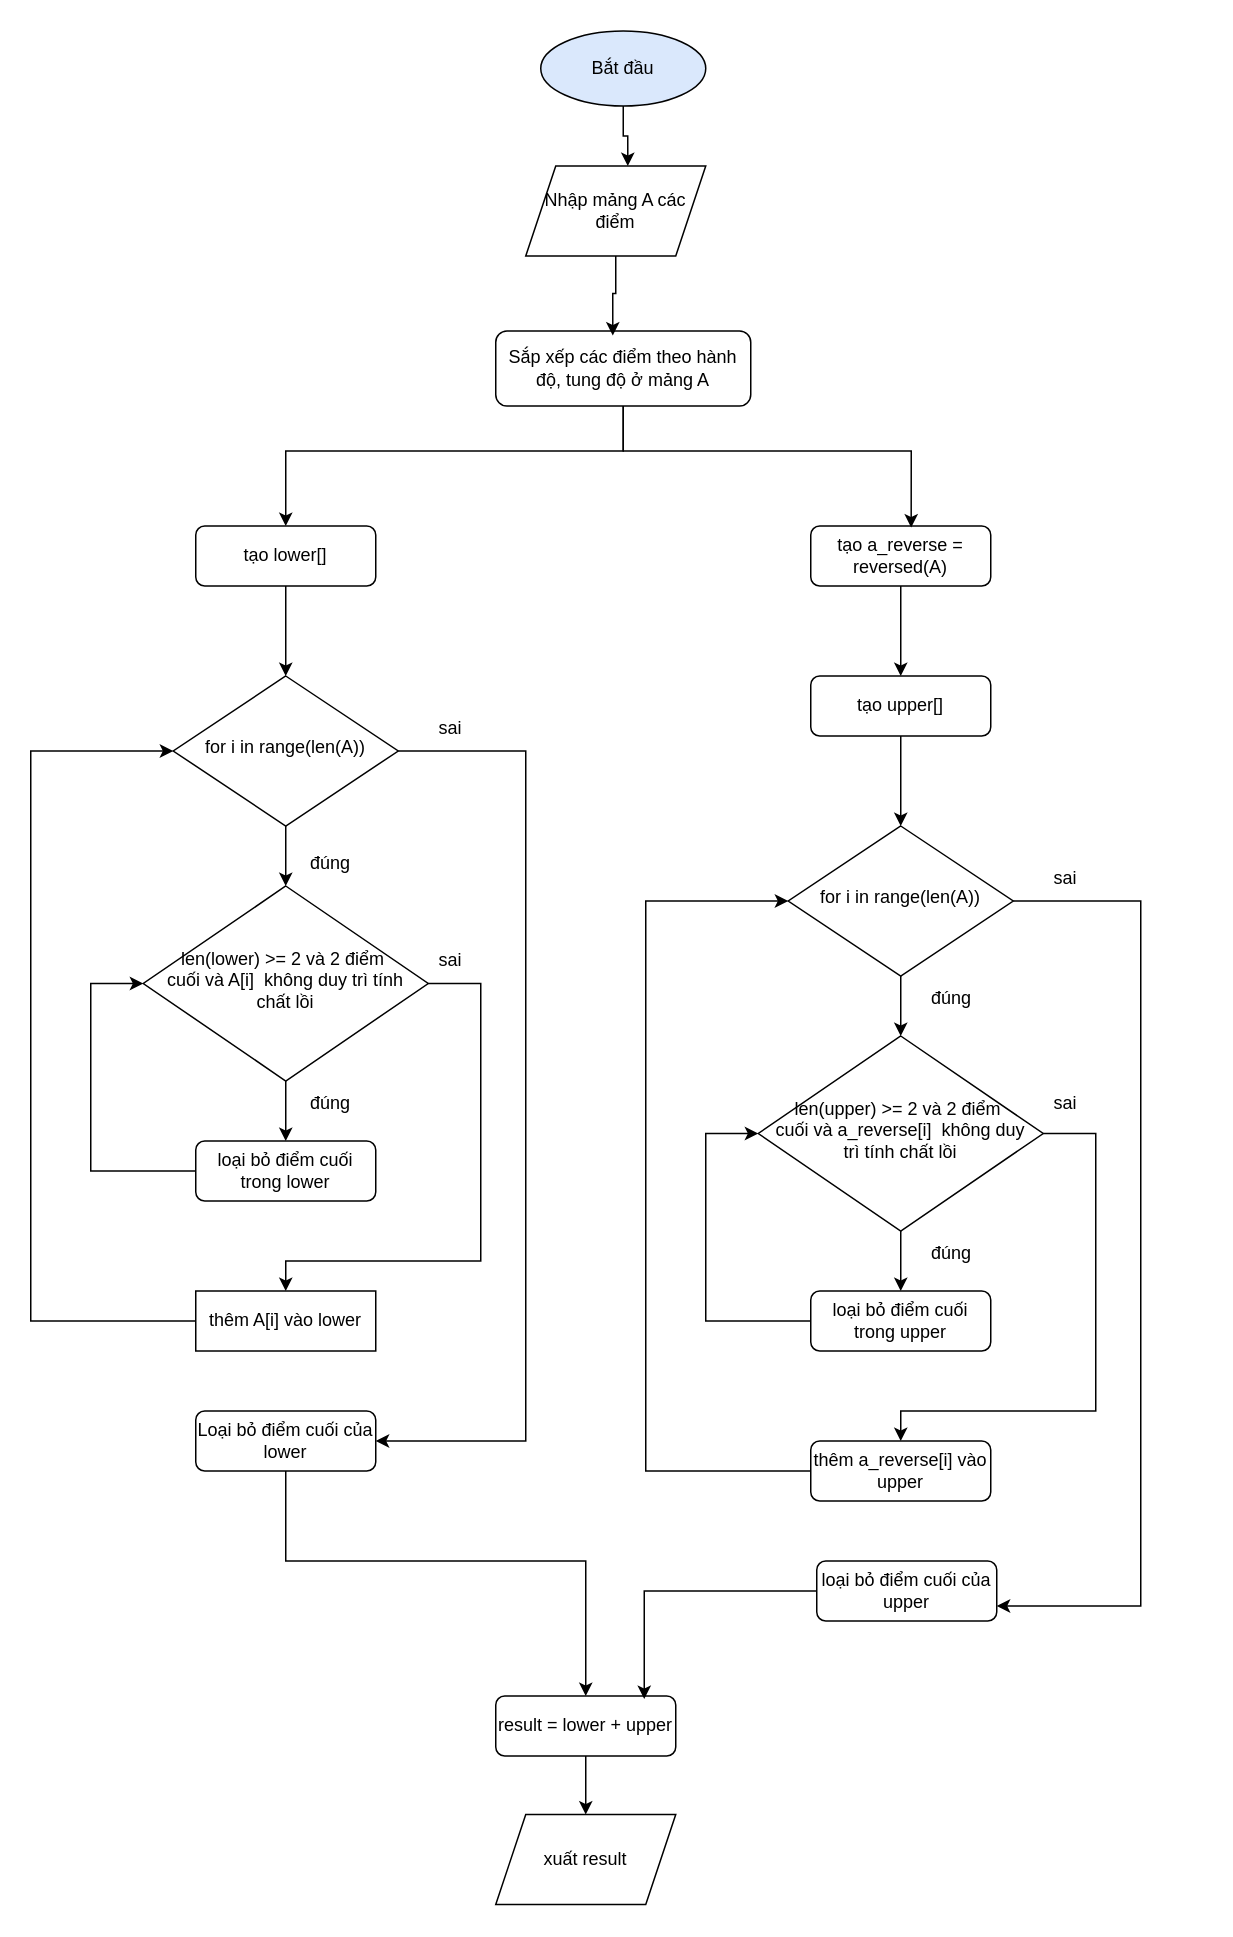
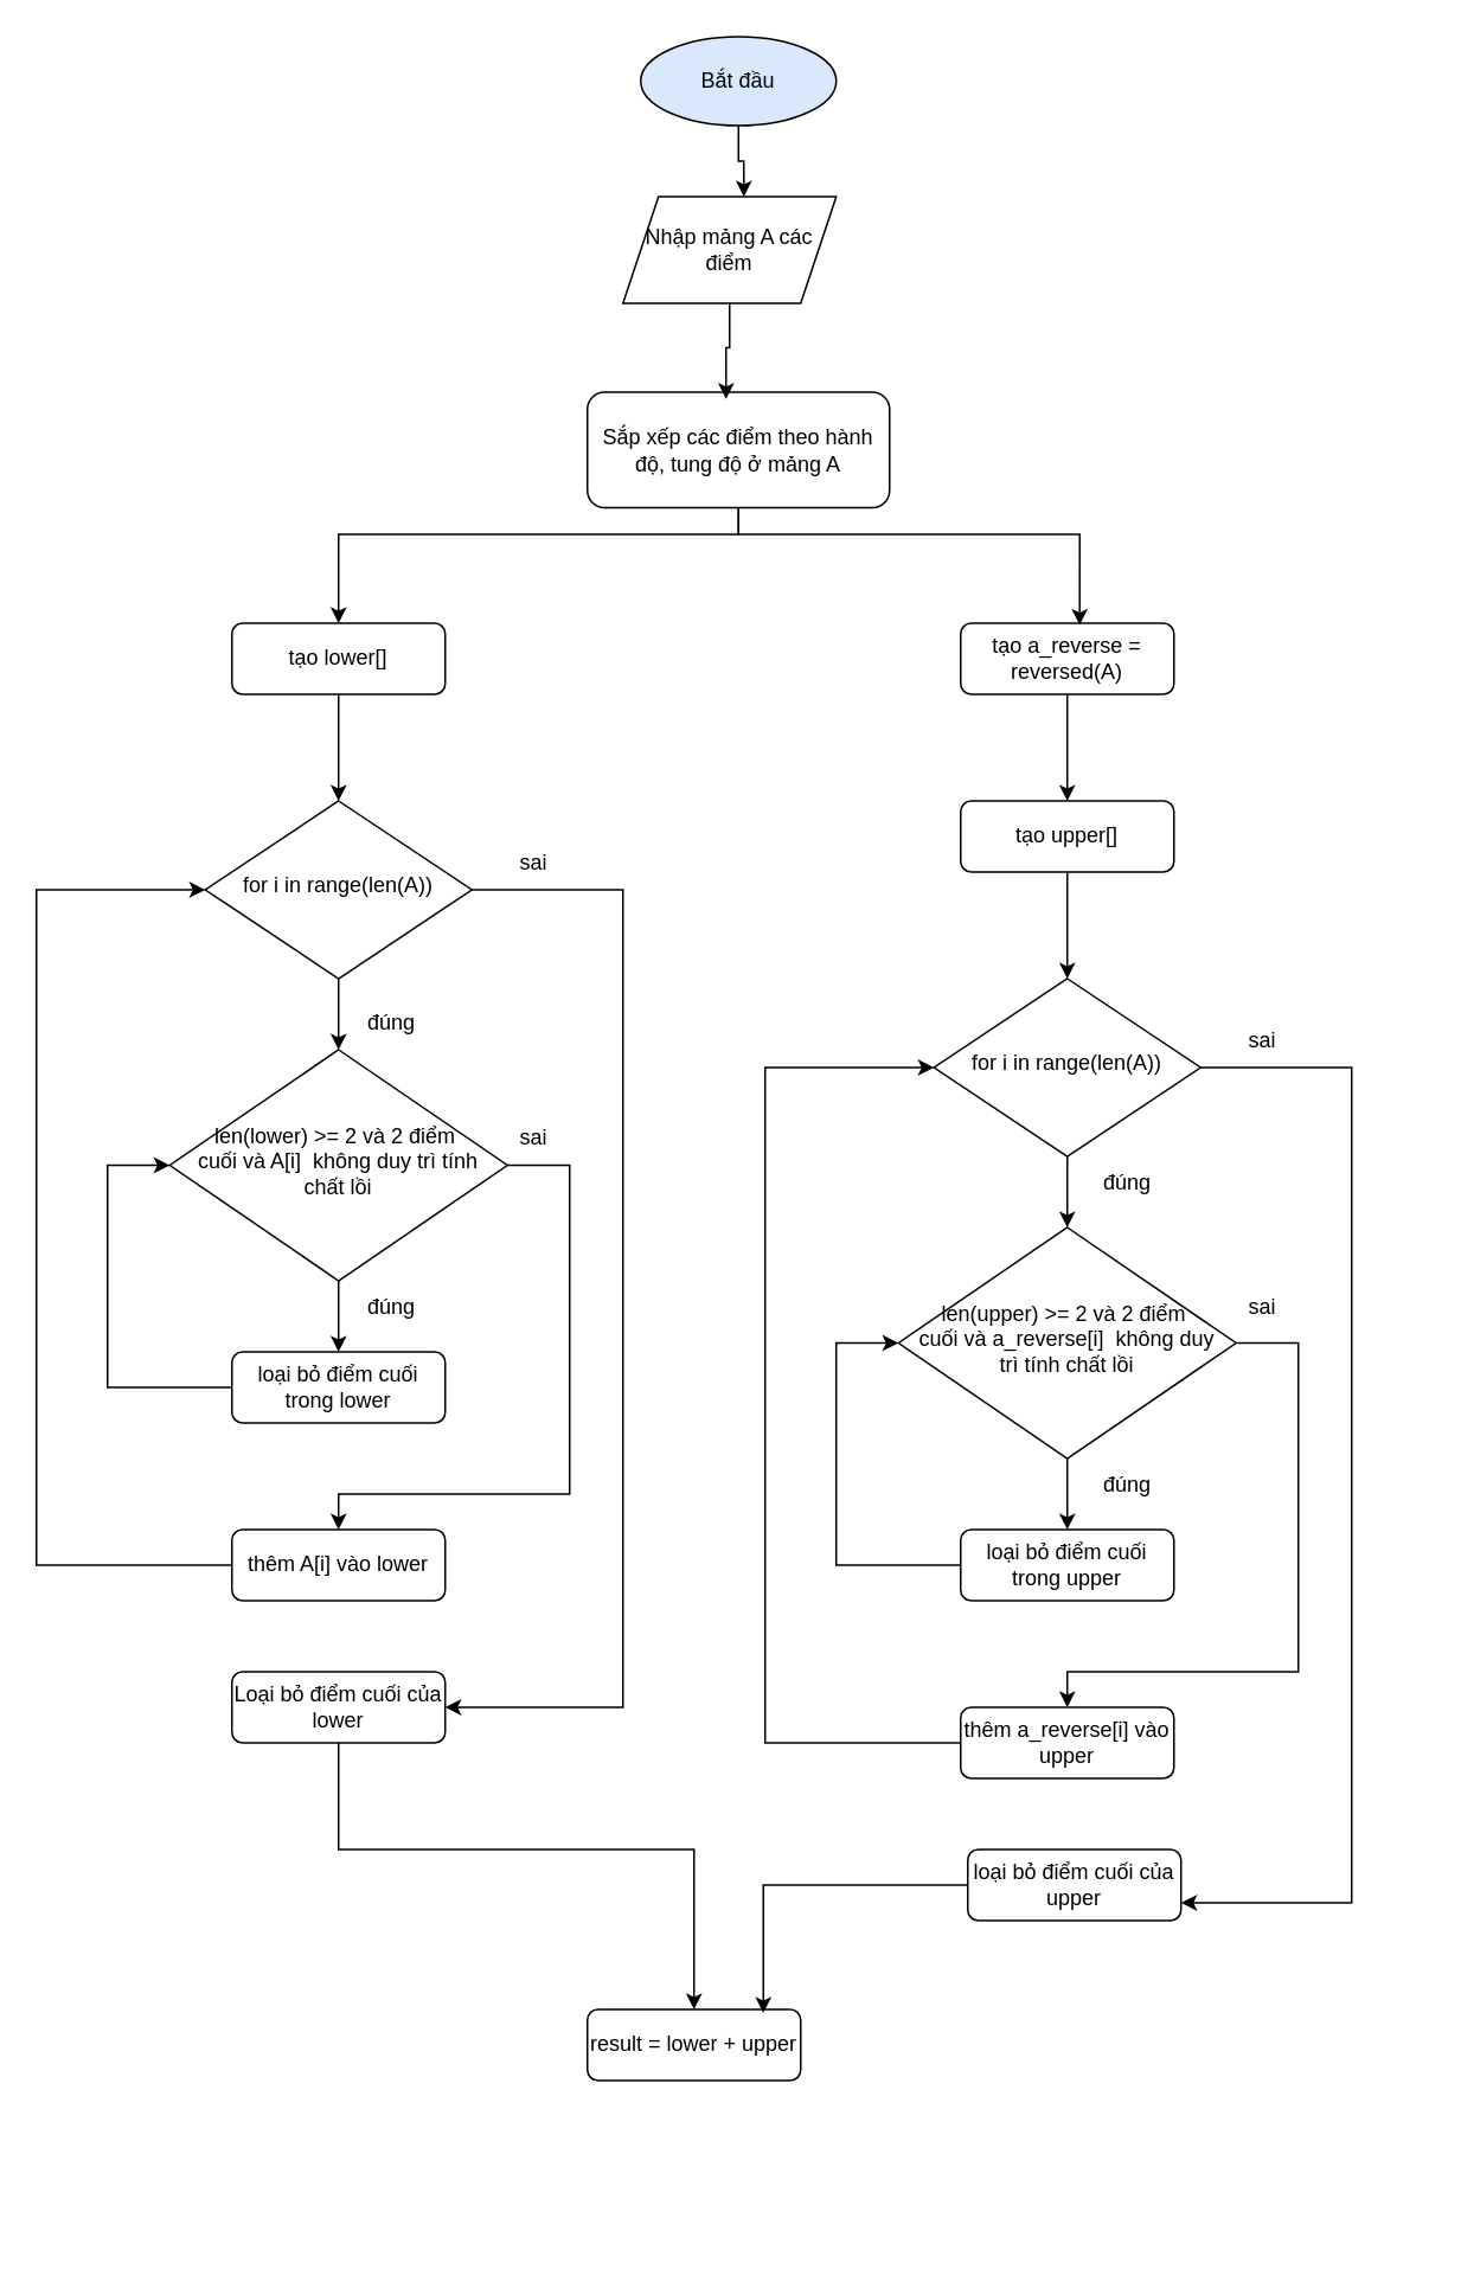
- <mxCell id="3" value="Sắp xếp các điểm theo hành độ, tung độ ở mảng A" style="rounded=1;whiteSpace=wrap;html=1;fontSize=12;glass=0;strokeWidth=1;shadow=0;" parent="1" vertex="1"><mxGeometry x="330" y="220" width="170" height="50" as="geometry" /></mxCell>
+ <mxCell id="3" value="Sắp xếp các điểm theo hành độ, tung độ ở mảng A" style="rounded=1;whiteSpace=wrap;html=1;fontSize=12;glass=0;strokeWidth=1;shadow=0;" parent="1" vertex="1"><mxGeometry x="330" y="220" width="170" height="65" as="geometry" /></mxCell>
- <mxCell id="17" value="thêm A[i] vào lower" style="whiteSpace=wrap;html=1;fontSize=12;glass=0;strokeWidth=1;shadow=0;rounded=0;" vertex="1" parent="1"><mxGeometry x="130" y="860" width="120" height="40" as="geometry" /></mxCell>
+ <mxCell id="17" value="thêm A[i] vào lower" style="rounded=1;whiteSpace=wrap;html=1;fontSize=12;glass=0;strokeWidth=1;shadow=0;" vertex="1" parent="1"><mxGeometry x="130" y="860" width="120" height="40" as="geometry" /></mxCell>
- <mxCell id="37" style="edgeStyle=orthogonalEdgeStyle;rounded=0;orthogonalLoop=1;jettySize=auto;html=1;entryX=0.5;entryY=0;entryDx=0;entryDy=0;" edge="1" parent="1" source="38" target="40"><mxGeometry relative="1" as="geometry" /></mxCell>
- <mxCell id="40" value="xuất result" style="shape=parallelogram;perimeter=parallelogramPerimeter;whiteSpace=wrap;html=1;fixedSize=1;" vertex="1" parent="1"><mxGeometry x="330" y="1209" width="120" height="60" as="geometry" /></mxCell>
